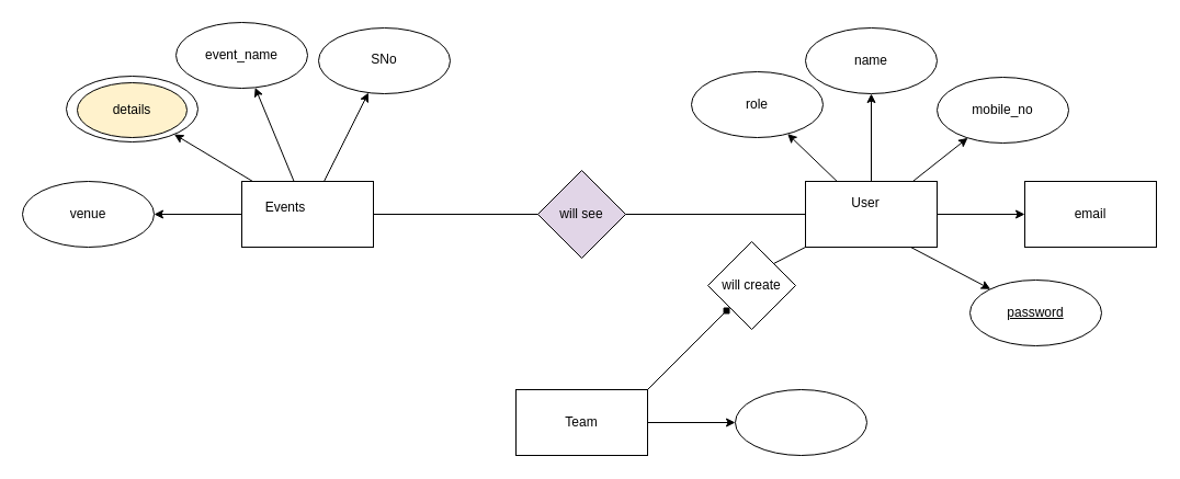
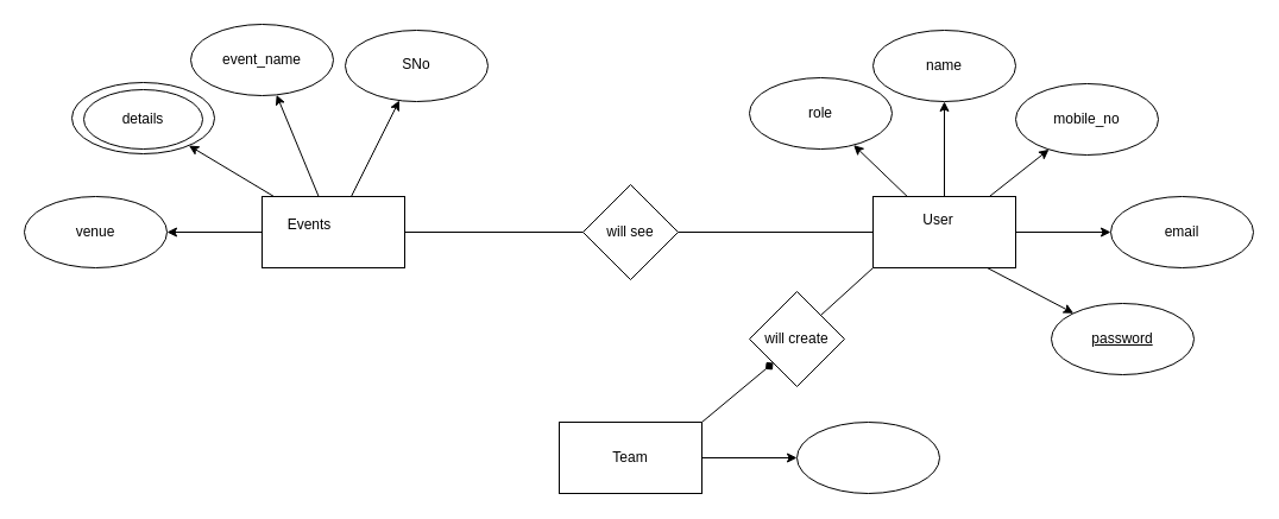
- <mxCell id="28" value="details" style="ellipse;whiteSpace=wrap;html=1;fillColor=#fff2cc;" vertex="1" parent="1"><mxGeometry x="70" y="75" width="100" height="50" as="geometry" /></mxCell>
+ <mxCell id="28" value="details" style="ellipse;whiteSpace=wrap;html=1;" vertex="1" parent="1"><mxGeometry x="70" y="75" width="100" height="50" as="geometry" /></mxCell>
- <mxCell id="30" value="will see" style="rhombus;whiteSpace=wrap;html=1;fillColor=#e1d5e7;" vertex="1" parent="1"><mxGeometry x="490" y="155" width="80" height="80" as="geometry" /></mxCell>
+ <mxCell id="30" value="will see" style="rhombus;whiteSpace=wrap;html=1;" vertex="1" parent="1"><mxGeometry x="490" y="155" width="80" height="80" as="geometry" /></mxCell>
- <mxCell id="15" value="email" style="whiteSpace=wrap;html=1;rounded=0;" vertex="1" parent="1"><mxGeometry x="934" y="165" width="120" height="60" as="geometry" /></mxCell>
+ <mxCell id="15" value="email" style="ellipse;whiteSpace=wrap;html=1;rounded=0;" vertex="1" parent="1"><mxGeometry x="934" y="165" width="120" height="60" as="geometry" /></mxCell>
- <mxCell id="35" value="will create" style="rhombus;whiteSpace=wrap;html=1;" vertex="1" parent="1"><mxGeometry x="645" y="220" width="80" height="80" as="geometry" /></mxCell>
+ <mxCell id="35" value="will create" style="rhombus;whiteSpace=wrap;html=1;" vertex="1" parent="1"><mxGeometry x="630" y="245" width="80" height="80" as="geometry" /></mxCell>
